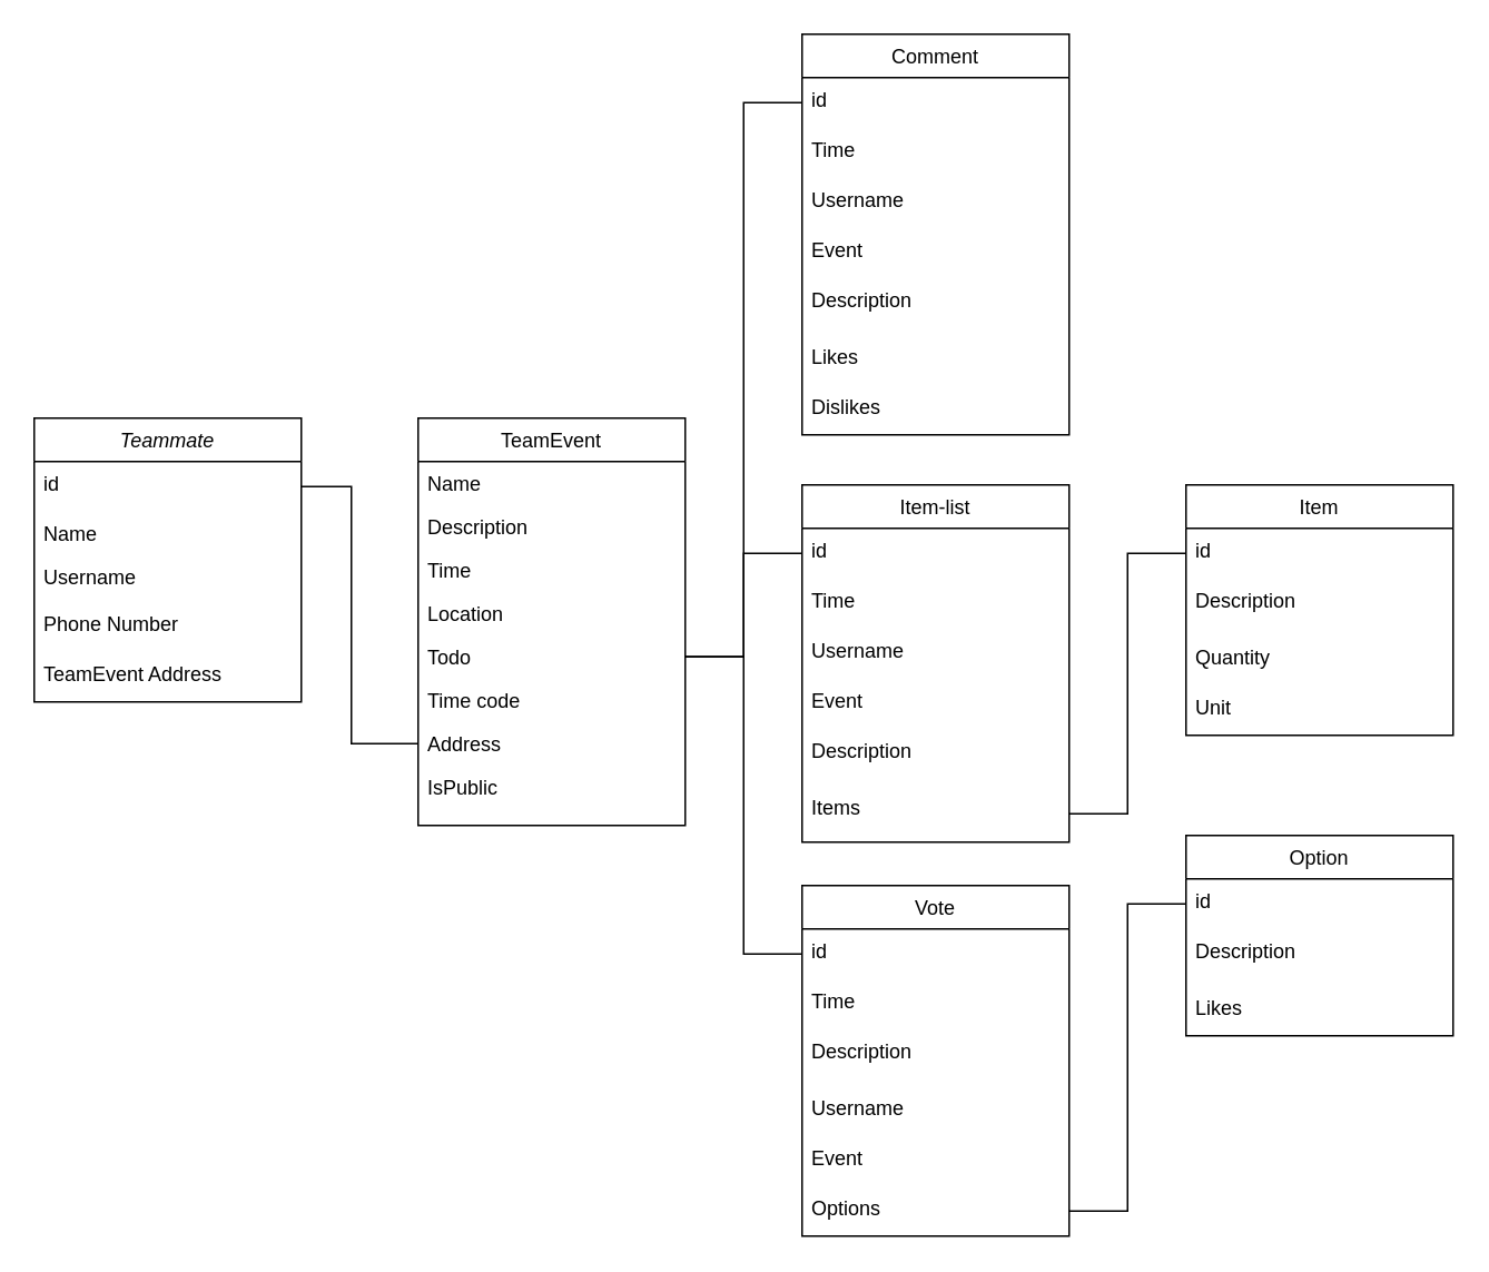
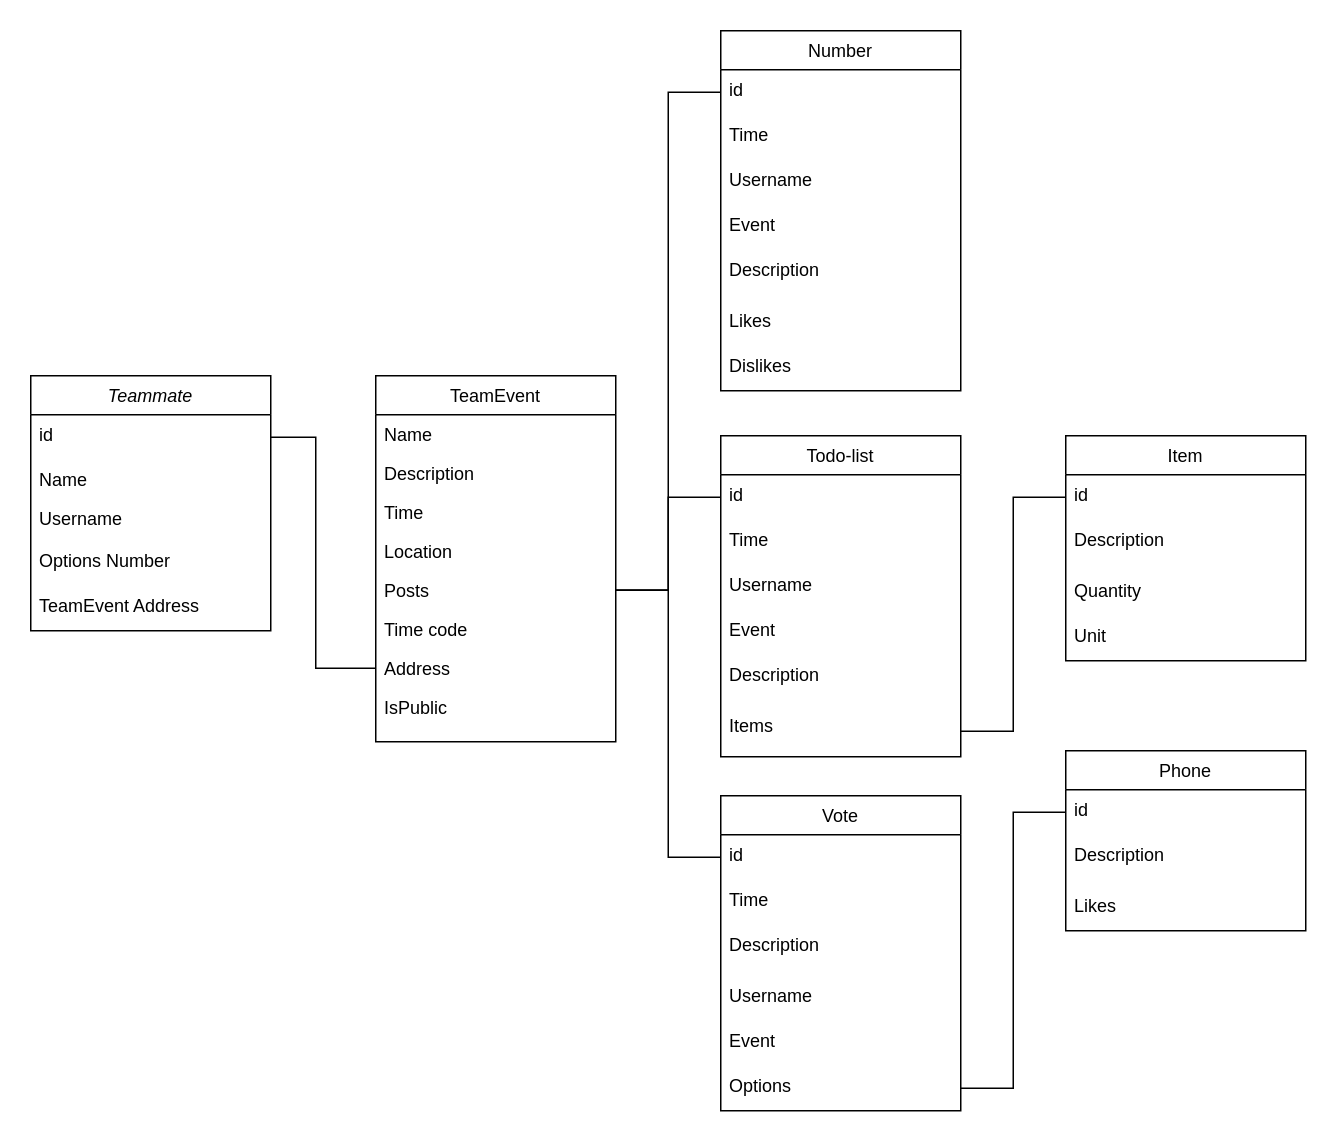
- <mxCell id="40" value="Comment" style="swimlane;fontStyle=0;align=center;verticalAlign=top;childLayout=stackLayout;horizontal=1;startSize=26;horizontalStack=0;resizeParent=1;resizeLast=0;collapsible=1;marginBottom=0;rounded=0;shadow=0;strokeWidth=1;" vertex="1" parent="1"><mxGeometry x="480" y="20" width="160" height="240" as="geometry"><mxRectangle x="340" y="380" width="170" height="26" as="alternateBounds" /></mxGeometry></mxCell>
+ <mxCell id="40" value="Number" style="swimlane;fontStyle=0;align=center;verticalAlign=top;childLayout=stackLayout;horizontal=1;startSize=26;horizontalStack=0;resizeParent=1;resizeLast=0;collapsible=1;marginBottom=0;rounded=0;shadow=0;strokeWidth=1;" vertex="1" parent="1"><mxGeometry x="480" y="20" width="160" height="240" as="geometry"><mxRectangle x="340" y="380" width="170" height="26" as="alternateBounds" /></mxGeometry></mxCell>
- <mxCell id="24" value="Item-list" style="swimlane;fontStyle=0;align=center;verticalAlign=top;childLayout=stackLayout;horizontal=1;startSize=26;horizontalStack=0;resizeParent=1;resizeLast=0;collapsible=1;marginBottom=0;rounded=0;shadow=0;strokeWidth=1;" vertex="1" parent="1"><mxGeometry x="480" y="290" width="160" height="214" as="geometry"><mxRectangle x="340" y="380" width="170" height="26" as="alternateBounds" /></mxGeometry></mxCell>
+ <mxCell id="24" value="Todo-list" style="swimlane;fontStyle=0;align=center;verticalAlign=top;childLayout=stackLayout;horizontal=1;startSize=26;horizontalStack=0;resizeParent=1;resizeLast=0;collapsible=1;marginBottom=0;rounded=0;shadow=0;strokeWidth=1;" vertex="1" parent="1"><mxGeometry x="480" y="290" width="160" height="214" as="geometry"><mxRectangle x="340" y="380" width="170" height="26" as="alternateBounds" /></mxGeometry></mxCell>
- <mxCell id="6" value="Phone Number" style="text;align=left;verticalAlign=top;spacingLeft=4;spacingRight=4;overflow=hidden;rotatable=0;points=[[0,0.5],[1,0.5]];portConstraint=eastwest;rounded=0;shadow=0;html=0;" parent="2" vertex="1"><mxGeometry y="110" width="160" height="30" as="geometry" /></mxCell>
+ <mxCell id="6" value="Options Number" style="text;align=left;verticalAlign=top;spacingLeft=4;spacingRight=4;overflow=hidden;rotatable=0;points=[[0,0.5],[1,0.5]];portConstraint=eastwest;rounded=0;shadow=0;html=0;" parent="2" vertex="1"><mxGeometry y="110" width="160" height="30" as="geometry" /></mxCell>
- <mxCell id="13" value="Todo" style="text;align=left;verticalAlign=top;spacingLeft=4;spacingRight=4;overflow=hidden;rotatable=0;points=[[0,0.5],[1,0.5]];portConstraint=eastwest;rounded=0;shadow=0;html=0;" parent="8" vertex="1"><mxGeometry y="130" width="160" height="26" as="geometry" /></mxCell>
+ <mxCell id="13" value="Posts" style="text;align=left;verticalAlign=top;spacingLeft=4;spacingRight=4;overflow=hidden;rotatable=0;points=[[0,0.5],[1,0.5]];portConstraint=eastwest;rounded=0;shadow=0;html=0;" parent="8" vertex="1"><mxGeometry y="130" width="160" height="26" as="geometry" /></mxCell>
- <mxCell id="31" value="Option" style="swimlane;fontStyle=0;align=center;verticalAlign=top;childLayout=stackLayout;horizontal=1;startSize=26;horizontalStack=0;resizeParent=1;resizeLast=0;collapsible=1;marginBottom=0;rounded=0;shadow=0;strokeWidth=1;" vertex="1" parent="1"><mxGeometry x="710" y="500" width="160" height="120" as="geometry"><mxRectangle x="340" y="380" width="170" height="26" as="alternateBounds" /></mxGeometry></mxCell>
+ <mxCell id="31" value="Phone" style="swimlane;fontStyle=0;align=center;verticalAlign=top;childLayout=stackLayout;horizontal=1;startSize=26;horizontalStack=0;resizeParent=1;resizeLast=0;collapsible=1;marginBottom=0;rounded=0;shadow=0;strokeWidth=1;" vertex="1" parent="1"><mxGeometry x="710" y="500" width="160" height="120" as="geometry"><mxRectangle x="340" y="380" width="170" height="26" as="alternateBounds" /></mxGeometry></mxCell>
